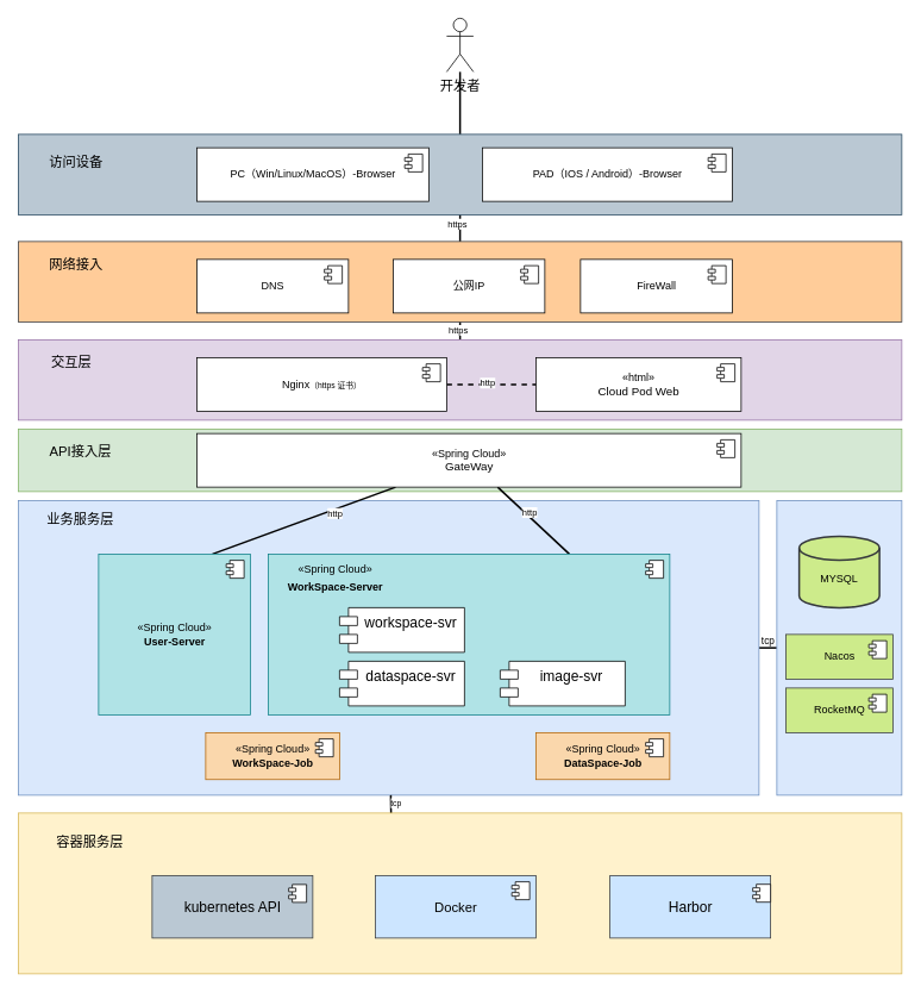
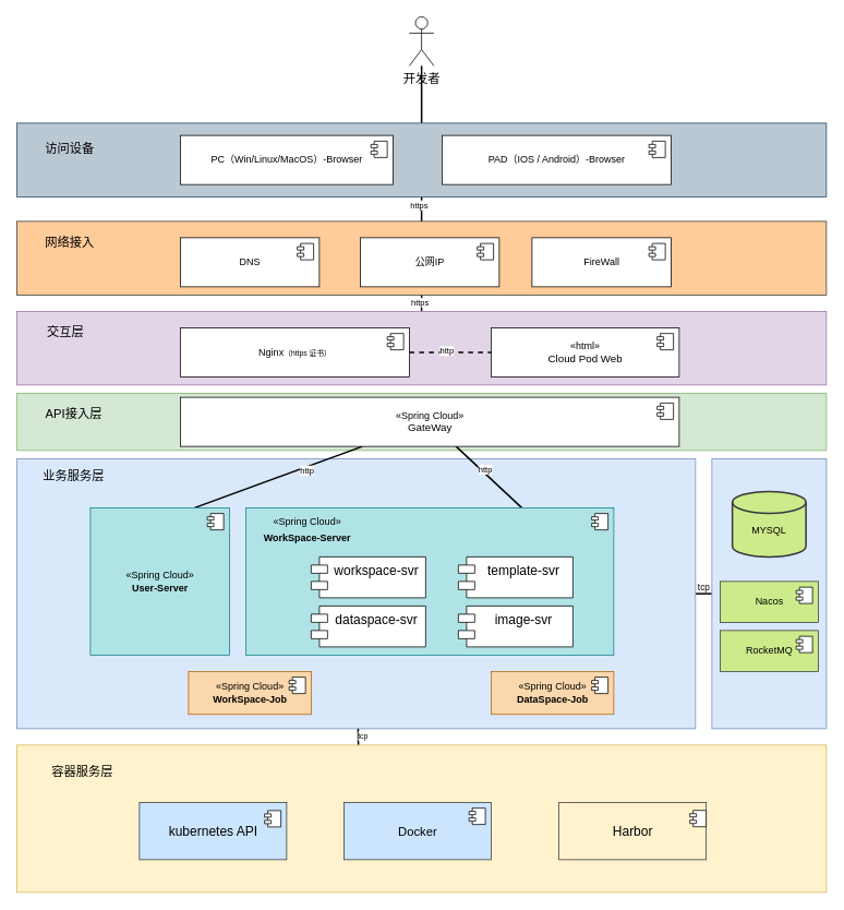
+ <mxCell id="49" value="template-svr" style="shape=module;align=left;spacingLeft=20;align=center;verticalAlign=top;fontSize=16;" parent="1" vertex="1"><mxGeometry x="560" y="680" width="140" height="50" as="geometry" /></mxCell>
- <mxCell id="39" value="kubernetes API" style="html=1;dropTarget=0;fillColor=#bac8d3;strokeColor=#36393d;fontSize=16;container=0;" parent="36" vertex="1"><mxGeometry x="150" y="70" width="180" height="70" as="geometry" /></mxCell>
+ <mxCell id="39" value="kubernetes API" style="html=1;dropTarget=0;fillColor=#cce5ff;strokeColor=#36393d;fontSize=16;container=0;" parent="36" vertex="1"><mxGeometry x="150" y="70" width="180" height="70" as="geometry" /></mxCell>
- <mxCell id="40" value="Harbor" style="html=1;dropTarget=0;fillColor=#cce5ff;strokeColor=#36393d;fontSize=16;container=0;" parent="36" vertex="1"><mxGeometry x="663" y="70" width="180" height="70" as="geometry" /></mxCell>
+ <mxCell id="40" value="Harbor" style="html=1;dropTarget=0;fillColor=#fff2cc;strokeColor=#36393d;fontSize=16;container=0;" parent="36" vertex="1"><mxGeometry x="663" y="70" width="180" height="70" as="geometry" /></mxCell>
